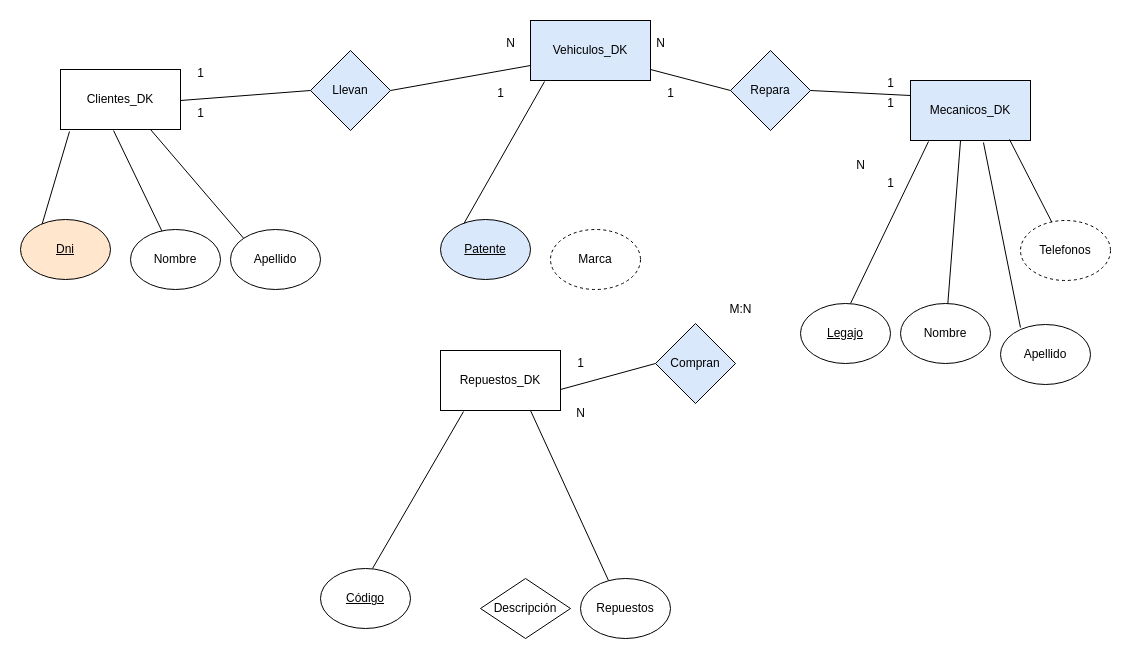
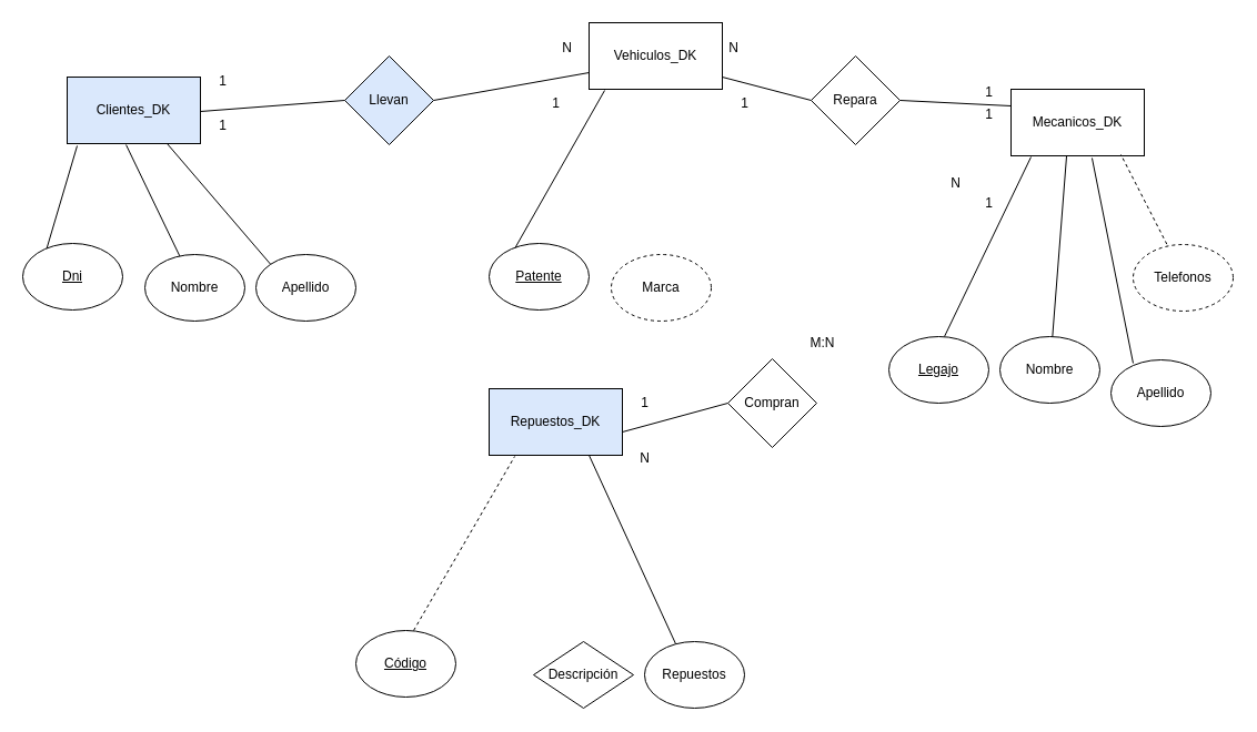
- <mxCell id="3" value="Vehiculos_DK" style="rounded=0;whiteSpace=wrap;html=1;fillColor=#dae8fc;" vertex="1" parent="1"><mxGeometry x="530" y="20" width="120" height="60" as="geometry" /></mxCell>
+ <mxCell id="3" value="Vehiculos_DK" style="rounded=0;whiteSpace=wrap;html=1;" vertex="1" parent="1"><mxGeometry x="530" y="20" width="120" height="60" as="geometry" /></mxCell>
- <mxCell id="33" value="Repara" style="rhombus;whiteSpace=wrap;html=1;fillColor=#dae8fc;" vertex="1" parent="1"><mxGeometry x="730" y="50" width="80" height="80" as="geometry" /></mxCell>
+ <mxCell id="33" value="Repara" style="rhombus;whiteSpace=wrap;html=1;" vertex="1" parent="1"><mxGeometry x="730" y="50" width="80" height="80" as="geometry" /></mxCell>
- <mxCell id="2" value="Clientes_DK" style="rounded=0;whiteSpace=wrap;html=1;" vertex="1" parent="1"><mxGeometry x="60" y="69" width="120" height="60" as="geometry" /></mxCell>
+ <mxCell id="2" value="Clientes_DK" style="rounded=0;whiteSpace=wrap;html=1;fillColor=#dae8fc;" vertex="1" parent="1"><mxGeometry x="60" y="69" width="120" height="60" as="geometry" /></mxCell>
- <mxCell id="4" value="Mecanicos_DK" style="rounded=0;whiteSpace=wrap;html=1;fillColor=#dae8fc;" vertex="1" parent="1"><mxGeometry x="910" y="80" width="120" height="60" as="geometry" /></mxCell>
+ <mxCell id="4" value="Mecanicos_DK" style="rounded=0;whiteSpace=wrap;html=1;" vertex="1" parent="1"><mxGeometry x="910" y="80" width="120" height="60" as="geometry" /></mxCell>
- <mxCell id="21" value="" style="endArrow=none;html=1;rounded=0;entryX=0.825;entryY=0.983;entryDx=0;entryDy=0;entryPerimeter=0;exitX=0.367;exitY=0.083;exitDx=0;exitDy=0;exitPerimeter=0;" edge="1" parent="1" source="22" target="4"><mxGeometry width="50" height="50" relative="1" as="geometry"><mxPoint x="1050" y="220" as="sourcePoint" /><mxPoint x="1100" y="170" as="targetPoint" /></mxGeometry></mxCell>
+ <mxCell id="21" value="" style="endArrow=none;html=1;rounded=0;entryX=0.825;entryY=0.983;entryDx=0;entryDy=0;entryPerimeter=0;exitX=0.367;exitY=0.083;exitDx=0;exitDy=0;exitPerimeter=0;dashed=1;" edge="1" parent="1" source="22" target="4"><mxGeometry width="50" height="50" relative="1" as="geometry"><mxPoint x="1050" y="220" as="sourcePoint" /><mxPoint x="1100" y="170" as="targetPoint" /></mxGeometry></mxCell>
- <mxCell id="9" value="&lt;u&gt;Dni&lt;/u&gt;" style="ellipse;whiteSpace=wrap;html=1;fillColor=#ffe6cc;" vertex="1" parent="1"><mxGeometry x="20" y="219" width="90" height="60" as="geometry" /></mxCell>
+ <mxCell id="9" value="&lt;u&gt;Dni&lt;/u&gt;" style="ellipse;whiteSpace=wrap;html=1;" vertex="1" parent="1"><mxGeometry x="20" y="219" width="90" height="60" as="geometry" /></mxCell>
- <mxCell id="14" value="&lt;u&gt;Patente&lt;/u&gt;" style="ellipse;whiteSpace=wrap;html=1;fillColor=#dae8fc;" vertex="1" parent="1"><mxGeometry x="440" y="219" width="90" height="60" as="geometry" /></mxCell>
+ <mxCell id="14" value="&lt;u&gt;Patente&lt;/u&gt;" style="ellipse;whiteSpace=wrap;html=1;" vertex="1" parent="1"><mxGeometry x="440" y="219" width="90" height="60" as="geometry" /></mxCell>
- <mxCell id="29" value="Compran" style="rhombus;whiteSpace=wrap;html=1;fillColor=#dae8fc;" vertex="1" parent="1"><mxGeometry x="655" y="323" width="80" height="80" as="geometry" /></mxCell>
+ <mxCell id="29" value="Compran" style="rhombus;whiteSpace=wrap;html=1;" vertex="1" parent="1"><mxGeometry x="655" y="323" width="80" height="80" as="geometry" /></mxCell>
- <mxCell id="5" value="Repuestos_DK" style="rounded=0;whiteSpace=wrap;html=1;" vertex="1" parent="1"><mxGeometry x="440" y="350" width="120" height="60" as="geometry" /></mxCell>
+ <mxCell id="5" value="Repuestos_DK" style="rounded=0;whiteSpace=wrap;html=1;fillColor=#dae8fc;" vertex="1" parent="1"><mxGeometry x="440" y="350" width="120" height="60" as="geometry" /></mxCell>
- <mxCell id="23" value="" style="endArrow=none;html=1;rounded=0;entryX=0.192;entryY=1.017;entryDx=0;entryDy=0;entryPerimeter=0;exitX=0.578;exitY=0;exitDx=0;exitDy=0;exitPerimeter=0;" edge="1" parent="1" source="26" target="5"><mxGeometry width="50" height="50" relative="1" as="geometry"><mxPoint x="390" y="578" as="sourcePoint" /><mxPoint x="474" y="430" as="targetPoint" /></mxGeometry></mxCell>
+ <mxCell id="23" value="" style="endArrow=none;html=1;rounded=0;entryX=0.192;entryY=1.017;entryDx=0;entryDy=0;entryPerimeter=0;exitX=0.578;exitY=0;exitDx=0;exitDy=0;exitPerimeter=0;dashed=1;" edge="1" parent="1" source="26" target="5"><mxGeometry width="50" height="50" relative="1" as="geometry"><mxPoint x="390" y="578" as="sourcePoint" /><mxPoint x="474" y="430" as="targetPoint" /></mxGeometry></mxCell>
